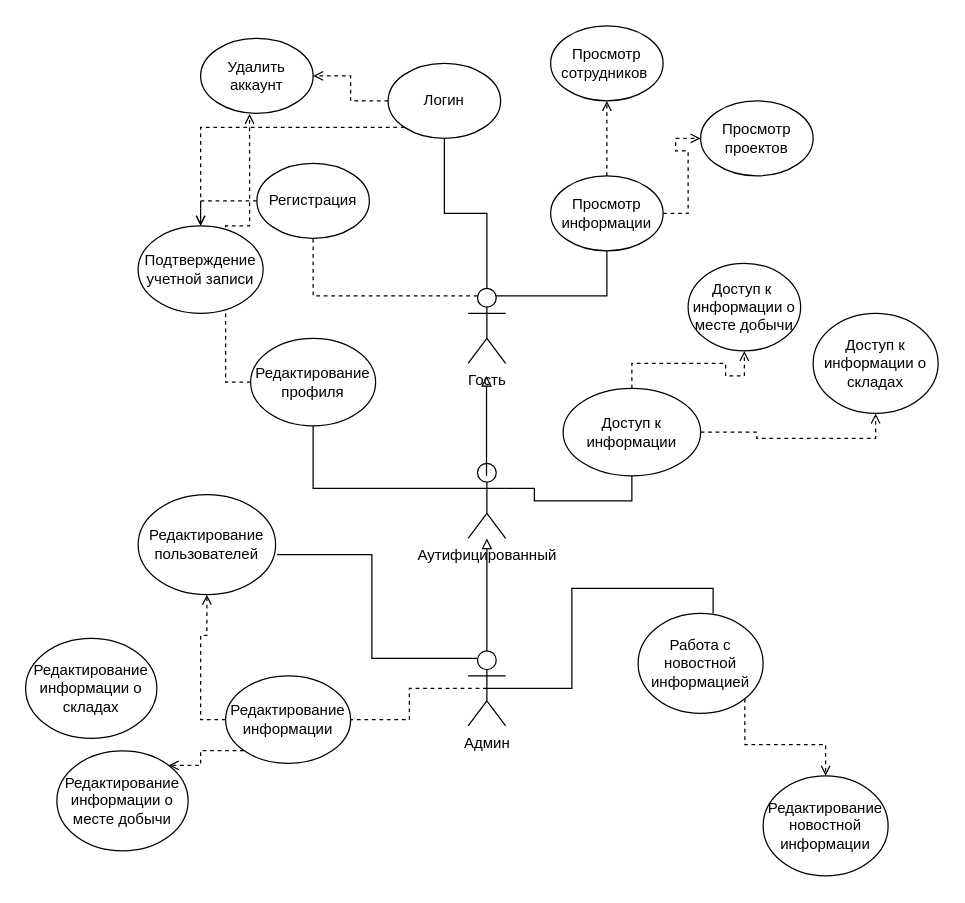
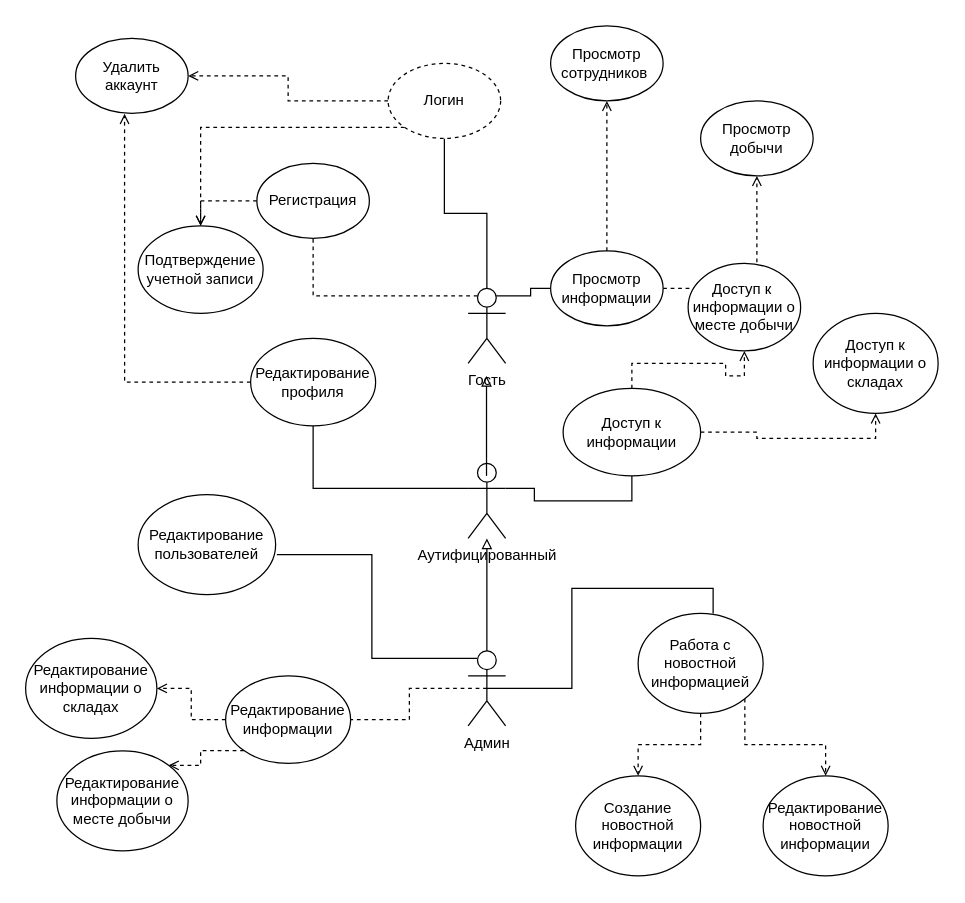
- <mxCell id="26" value="Удалить аккаунт" style="ellipse;whiteSpace=wrap;html=1;" parent="1" vertex="1"><mxGeometry x="160" y="30" width="90" height="60" as="geometry" /></mxCell>
+ <mxCell id="26" value="Удалить аккаунт" style="ellipse;whiteSpace=wrap;html=1;" parent="1" vertex="1"><mxGeometry x="60" y="30" width="90" height="60" as="geometry" /></mxCell>
- <mxCell id="19" value="Логин" style="ellipse;whiteSpace=wrap;html=1;" parent="1" vertex="1"><mxGeometry x="310" y="50" width="90" height="60" as="geometry" /></mxCell>
+ <mxCell id="19" value="Логин" style="ellipse;whiteSpace=wrap;html=1;dashed=1;" parent="1" vertex="1"><mxGeometry x="310" y="50" width="90" height="60" as="geometry" /></mxCell>
- <mxCell id="31" value="Просмотр проектов" style="ellipse;whiteSpace=wrap;html=1;" parent="1" vertex="1"><mxGeometry x="560" y="80" width="90" height="60" as="geometry" /></mxCell>
+ <mxCell id="31" value="Просмотр добычи" style="ellipse;whiteSpace=wrap;html=1;" parent="1" vertex="1"><mxGeometry x="560" y="80" width="90" height="60" as="geometry" /></mxCell>
- <mxCell id="22" value="Просмотр информации" style="ellipse;whiteSpace=wrap;html=1;" parent="1" vertex="1"><mxGeometry x="440" y="140" width="90" height="60" as="geometry" /></mxCell>
+ <mxCell id="22" value="Просмотр информации" style="ellipse;whiteSpace=wrap;html=1;" parent="1" vertex="1"><mxGeometry x="440" y="200" width="90" height="60" as="geometry" /></mxCell>
- <mxCell id="28" style="edgeStyle=orthogonalEdgeStyle;rounded=0;orthogonalLoop=1;jettySize=auto;html=1;exitX=0;exitY=0.5;exitDx=0;exitDy=0;dashed=1;endArrow=open;endFill=0;" parent="1" source="30" target="27" edge="1"><mxGeometry relative="1" as="geometry" /></mxCell>
+ <mxCell id="28" style="edgeStyle=orthogonalEdgeStyle;rounded=0;orthogonalLoop=1;jettySize=auto;html=1;exitX=0;exitY=0.5;exitDx=0;exitDy=0;entryX=1;entryY=0.5;entryDx=0;entryDy=0;dashed=1;endArrow=open;endFill=0;" parent="1" source="30" target="44" edge="1"><mxGeometry relative="1" as="geometry" /></mxCell>
+ <mxCell id="41" style="edgeStyle=orthogonalEdgeStyle;rounded=0;orthogonalLoop=1;jettySize=auto;html=1;exitX=0.5;exitY=1;exitDx=0;exitDy=0;dashed=1;endArrow=open;endFill=0;" parent="1" source="43" target="37" edge="1"><mxGeometry relative="1" as="geometry" /></mxCell>
+ <mxCell id="37" value="Создание новостной информации" style="ellipse;whiteSpace=wrap;html=1;" parent="1" vertex="1"><mxGeometry x="460" y="620" width="100" height="80" as="geometry" /></mxCell>
